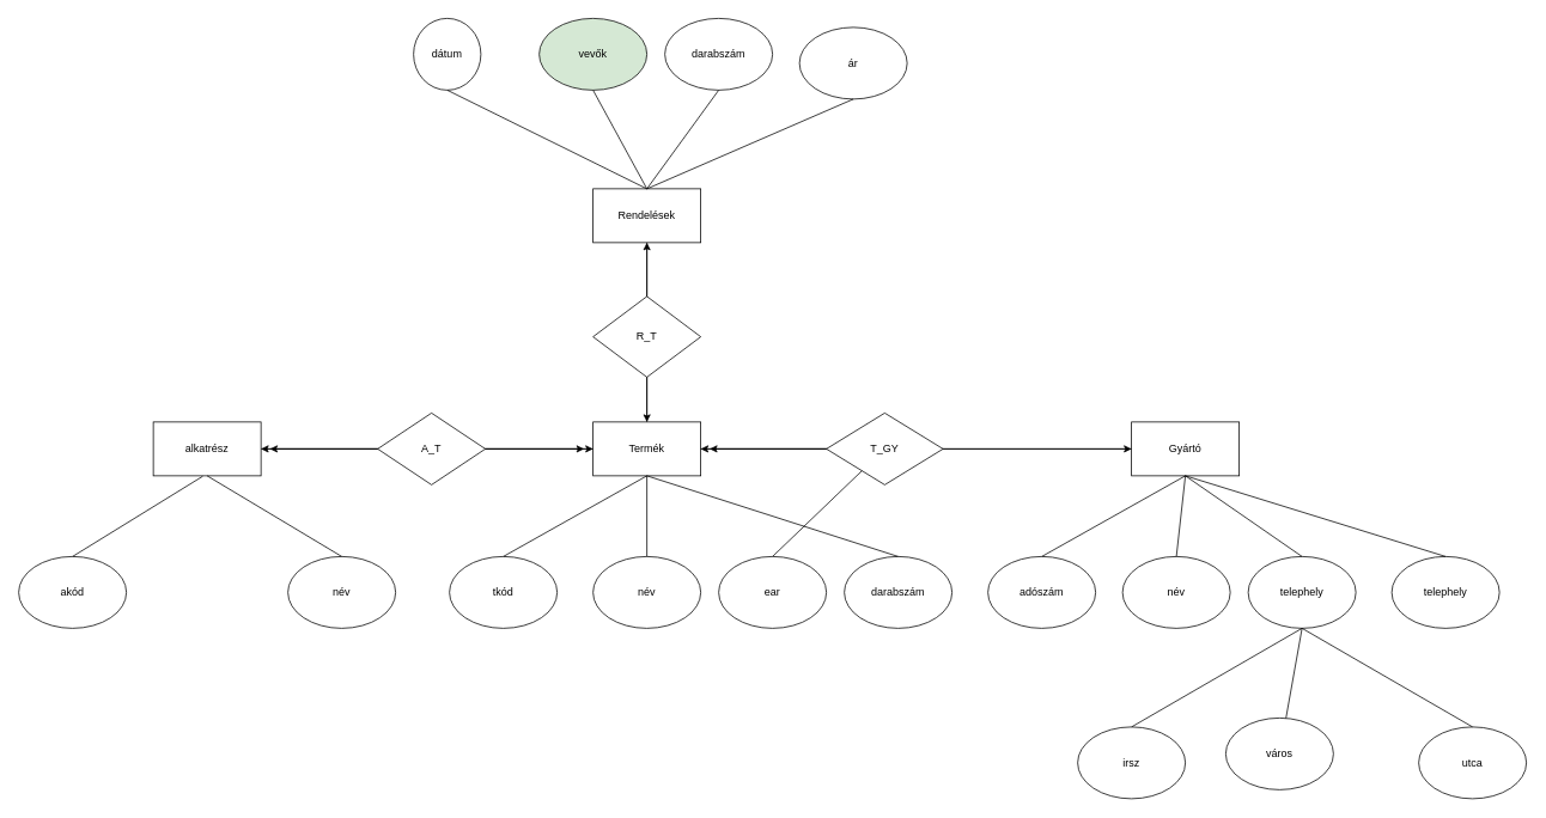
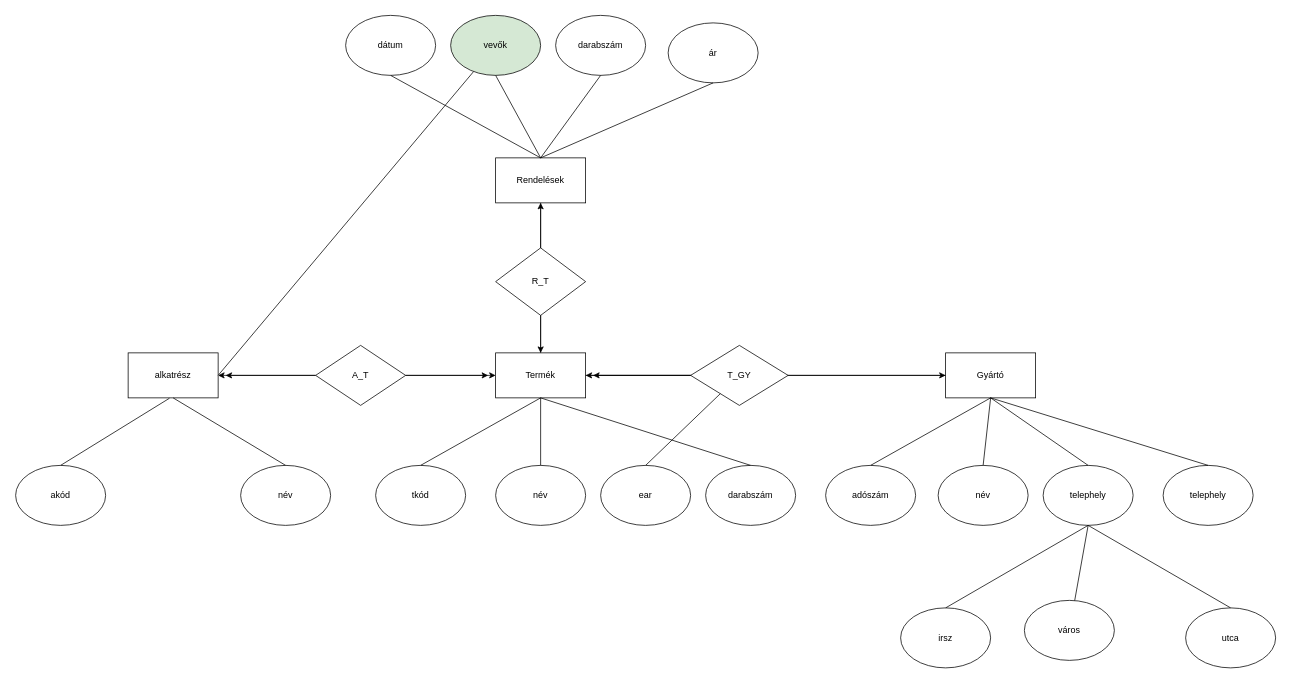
- <mxCell id="46" value="dátum" style="ellipse;whiteSpace=wrap;html=1;" vertex="1" parent="1"><mxGeometry x="460" y="20" width="75" height="80" as="geometry" /></mxCell>
+ <mxCell id="46" value="dátum" style="ellipse;whiteSpace=wrap;html=1;" vertex="1" parent="1"><mxGeometry x="460" y="20" width="120" height="80" as="geometry" /></mxCell>
- <mxCell id="34" value="" style="endArrow=none;html=1;rounded=0;entryX=0;entryY=0.5;entryDx=0;entryDy=0;exitX=1;exitY=0.5;exitDx=0;exitDy=0;" parent="1" source="29" target="2" edge="1"><mxGeometry width="50" height="50" relative="1" as="geometry"><mxPoint x="500" y="600" as="sourcePoint" /><mxPoint x="550" y="550" as="targetPoint" /></mxGeometry></mxCell>
+ <mxCell id="34" value="" style="endArrow=none;html=1;rounded=0;exitX=1;exitY=0.5;exitDx=0;exitDy=0;" parent="1" source="29" target="45" edge="1"><mxGeometry width="50" height="50" relative="1" as="geometry"><mxPoint x="500" y="600" as="sourcePoint" /><mxPoint x="550" y="550" as="targetPoint" /></mxGeometry></mxCell>
